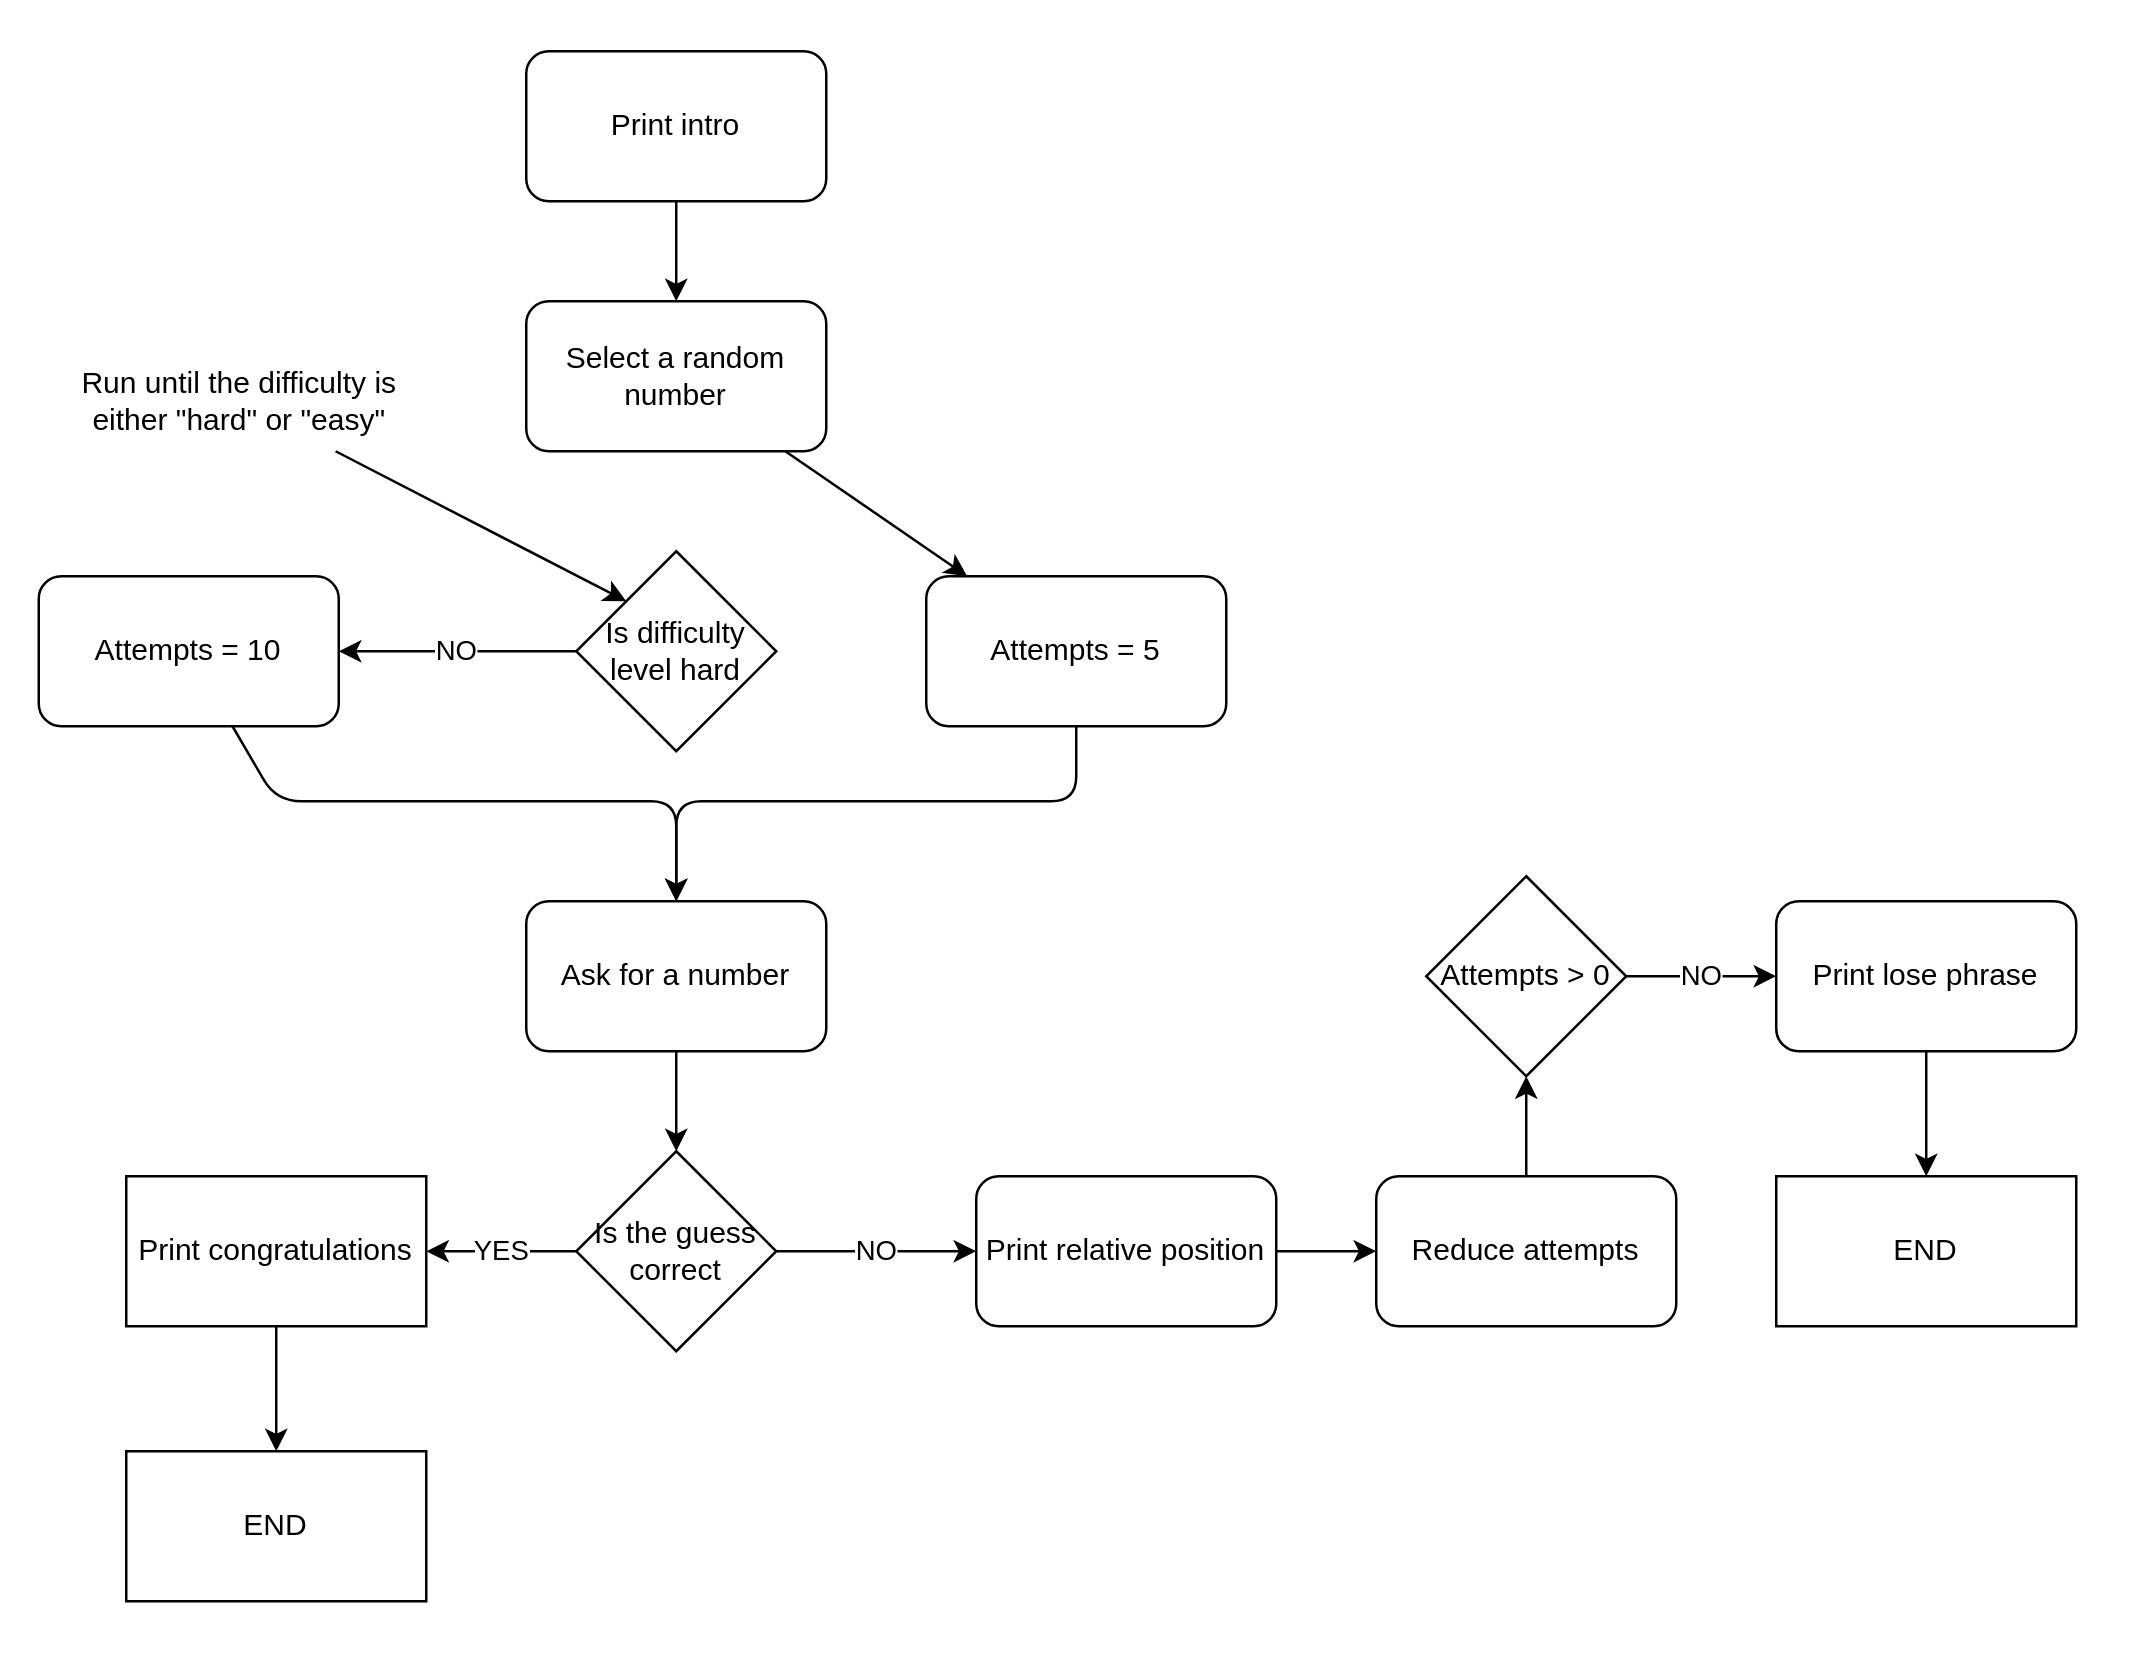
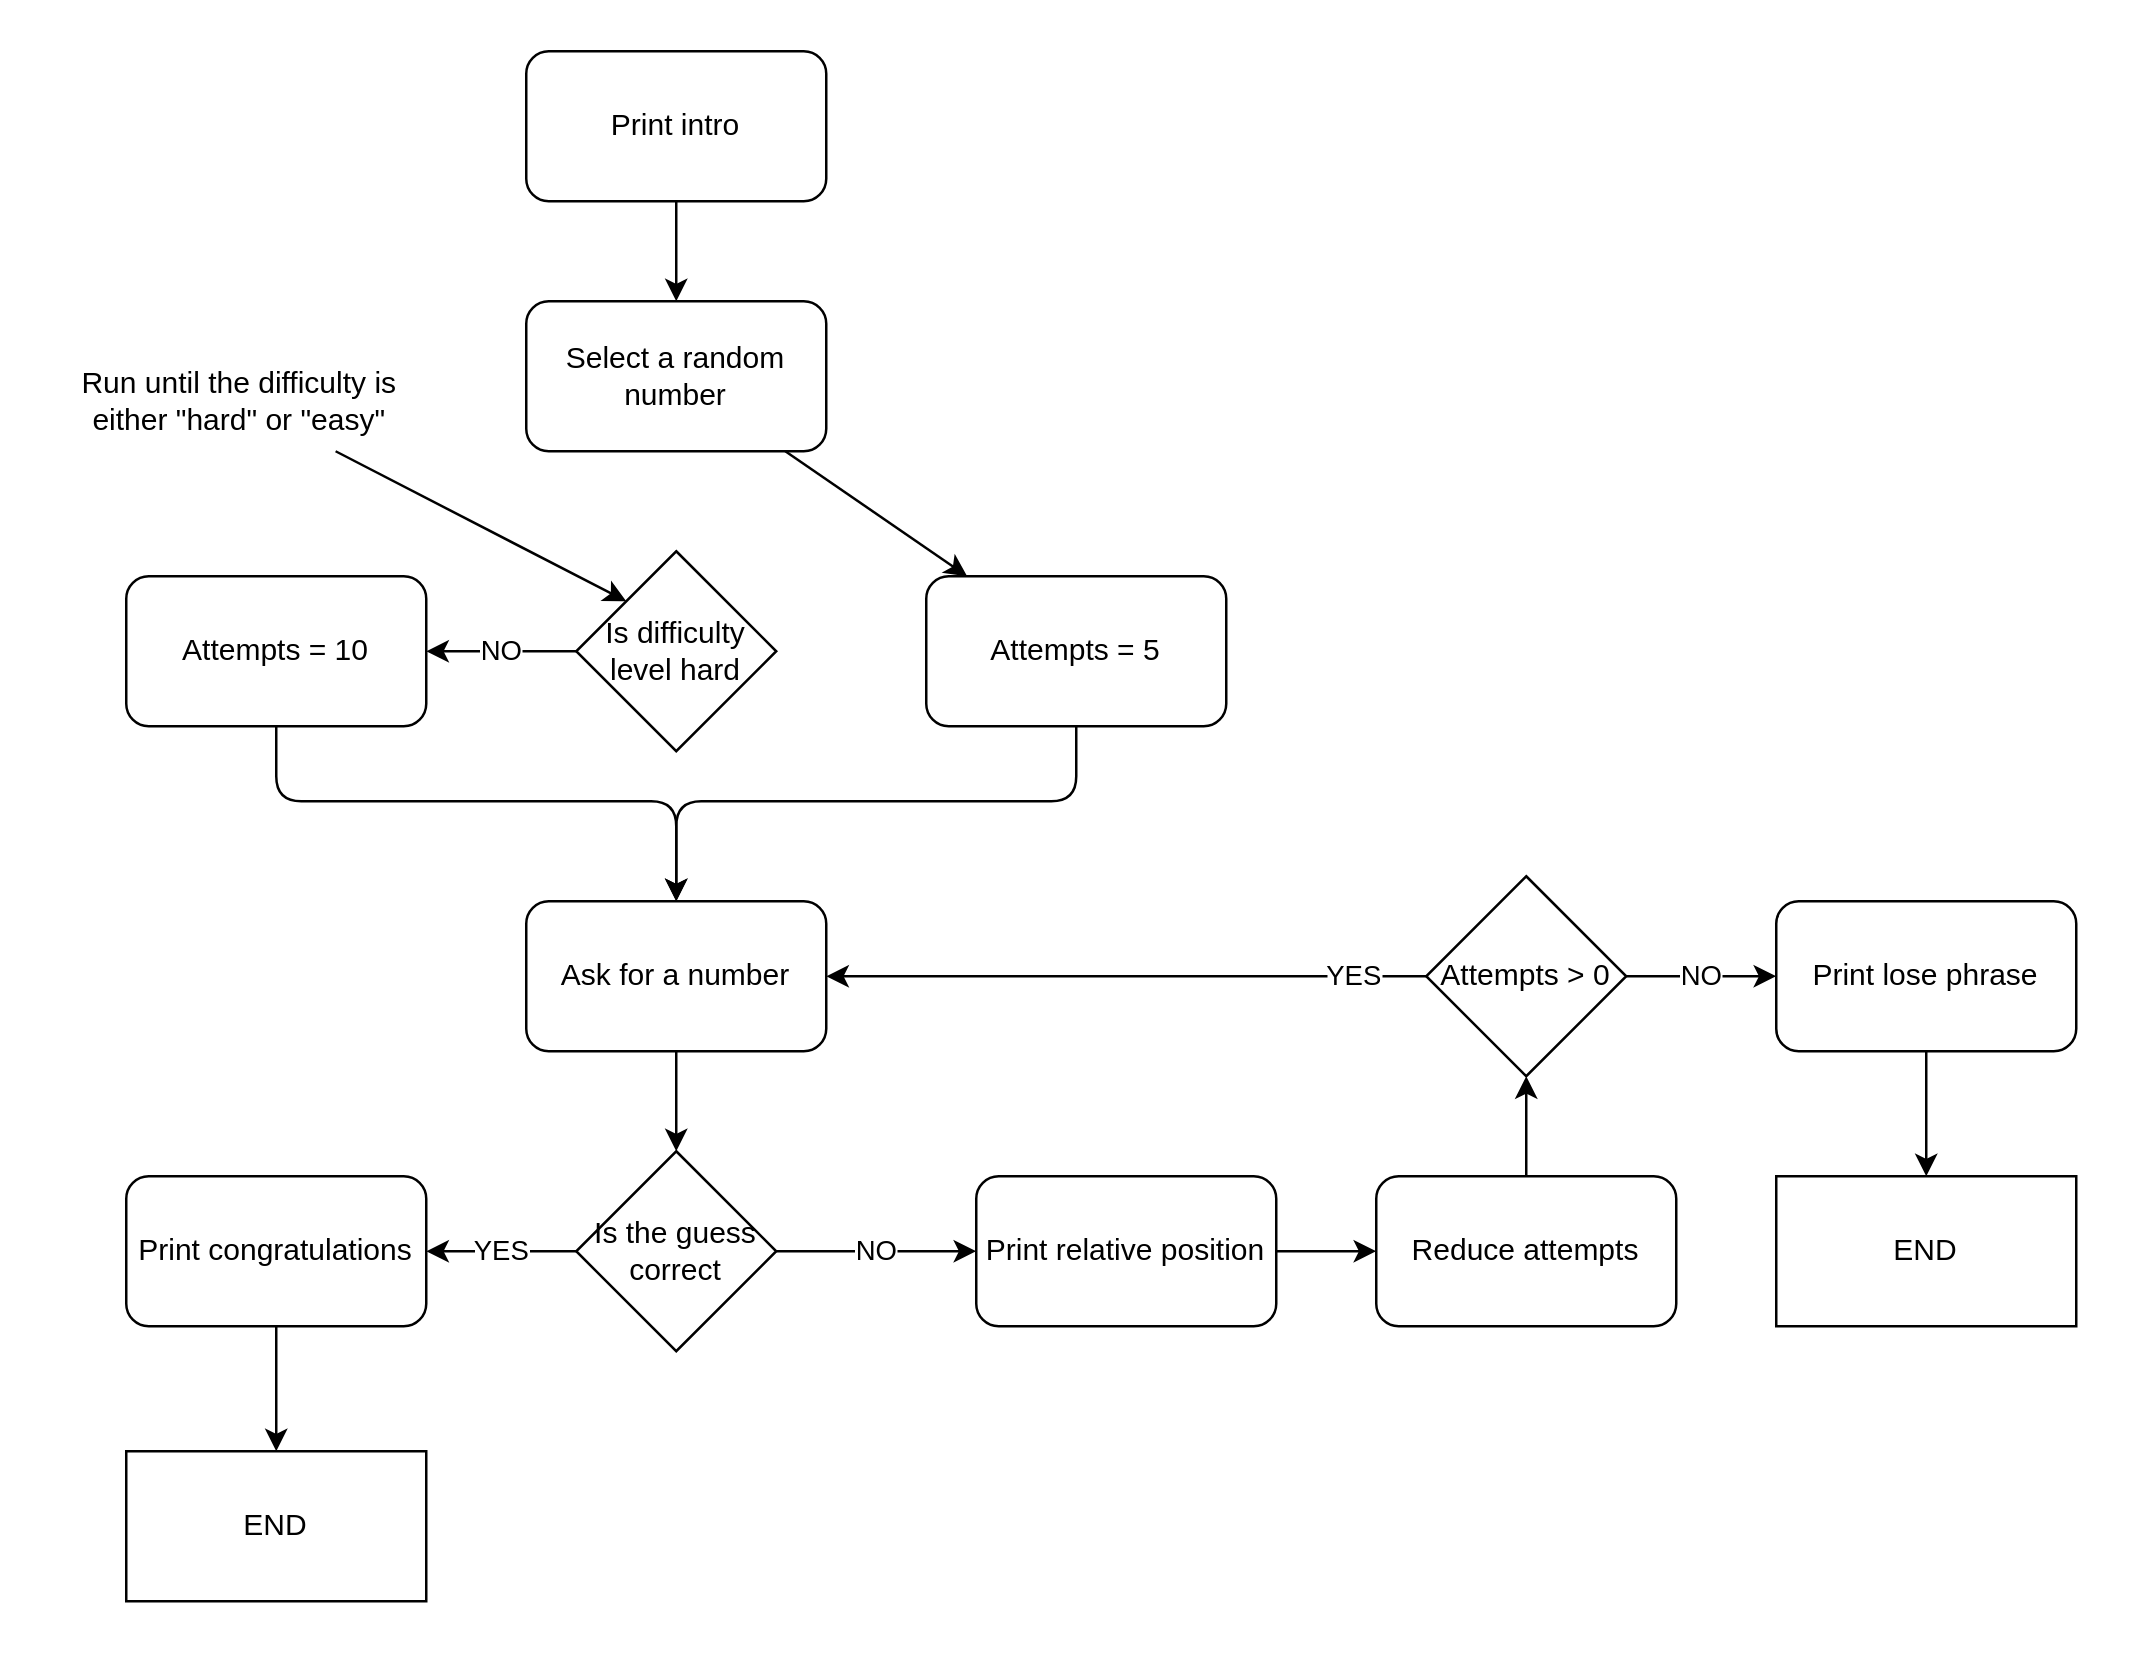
- <mxCell id="11" value="Attempts = 10" style="rounded=1;whiteSpace=wrap;html=1;" vertex="1" parent="1"><mxGeometry x="15" y="230" width="120" height="60" as="geometry" /></mxCell>
+ <mxCell id="11" value="Attempts = 10" style="rounded=1;whiteSpace=wrap;html=1;" vertex="1" parent="1"><mxGeometry x="50" y="230" width="120" height="60" as="geometry" /></mxCell>
+ <mxCell id="23" value="YES" style="edgeStyle=none;html=1;entryX=1;entryY=0.5;entryDx=0;entryDy=0;" edge="1" parent="1" source="25" target="13"><mxGeometry x="-0.75" relative="1" as="geometry"><mxPoint x="1" as="offset" /></mxGeometry></mxCell>
- <mxCell id="22" value="Print congratulations" style="whiteSpace=wrap;html=1;rounded=0;" vertex="1" parent="1"><mxGeometry x="50" y="470" width="120" height="60" as="geometry" /></mxCell>
+ <mxCell id="22" value="Print congratulations" style="rounded=1;whiteSpace=wrap;html=1;" vertex="1" parent="1"><mxGeometry x="50" y="470" width="120" height="60" as="geometry" /></mxCell>
